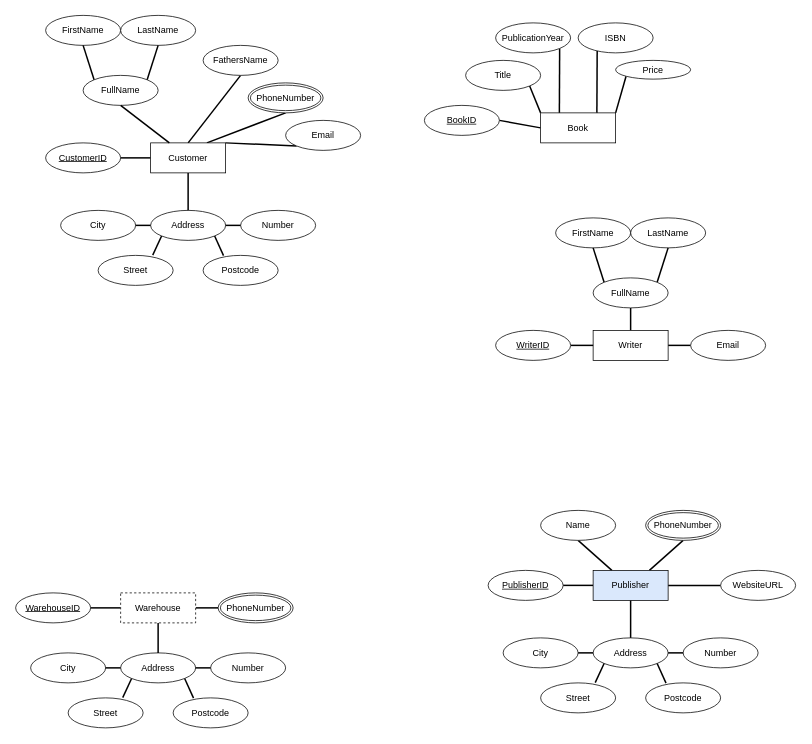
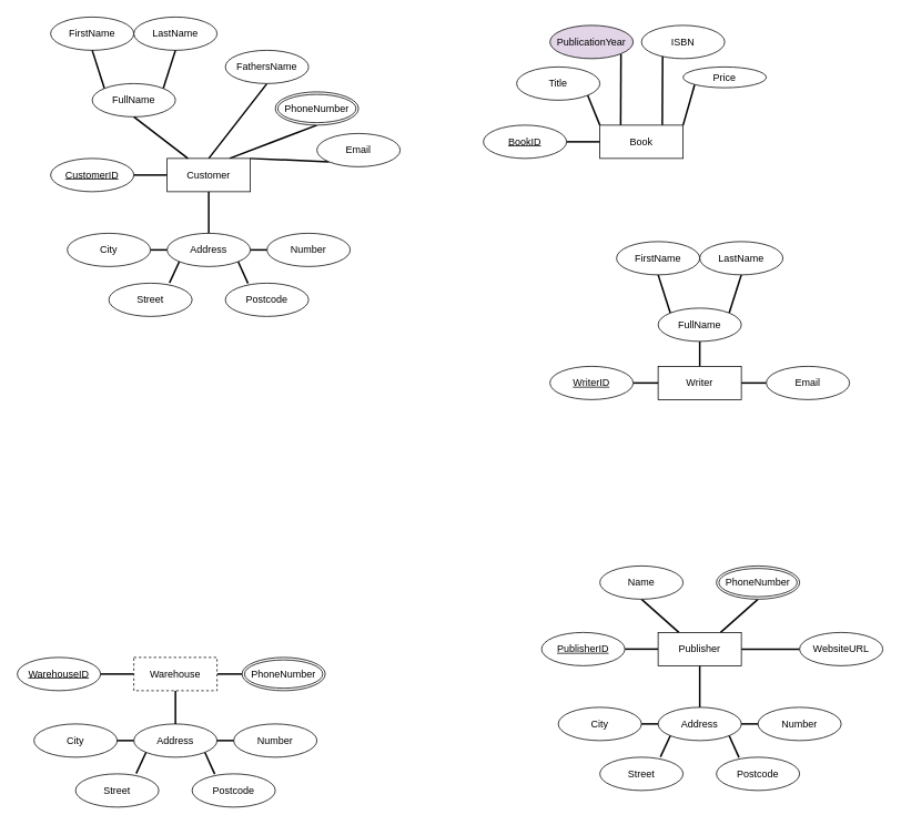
- <mxCell id="30" value="PublicationYear" style="ellipse;whiteSpace=wrap;html=1;align=center;" parent="1" vertex="1"><mxGeometry x="660" y="30" width="100" height="40" as="geometry" /></mxCell>
+ <mxCell id="30" value="PublicationYear" style="ellipse;whiteSpace=wrap;html=1;align=center;fillColor=#e1d5e7;" parent="1" vertex="1"><mxGeometry x="660" y="30" width="100" height="40" as="geometry" /></mxCell>
- <mxCell id="28" value="BookID" style="ellipse;whiteSpace=wrap;html=1;align=center;fontStyle=4;" parent="1" vertex="1"><mxGeometry x="565" y="140" width="100" height="40" as="geometry" /></mxCell>
+ <mxCell id="28" value="BookID" style="ellipse;whiteSpace=wrap;html=1;align=center;fontStyle=4;" parent="1" vertex="1"><mxGeometry x="580" y="150" width="100" height="40" as="geometry" /></mxCell>
- <mxCell id="57" value="Publisher" style="whiteSpace=wrap;html=1;align=center;fillColor=#dae8fc;" parent="1" vertex="1"><mxGeometry x="790" y="760" width="100" height="40" as="geometry" /></mxCell>
+ <mxCell id="57" value="Publisher" style="whiteSpace=wrap;html=1;align=center;" parent="1" vertex="1"><mxGeometry x="790" y="760" width="100" height="40" as="geometry" /></mxCell>
